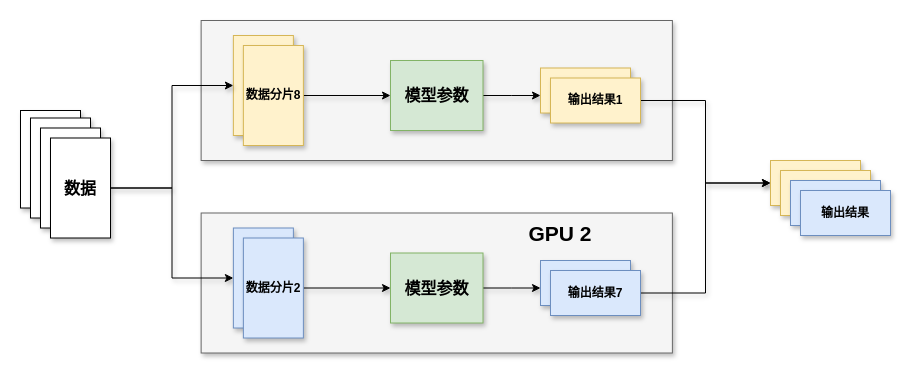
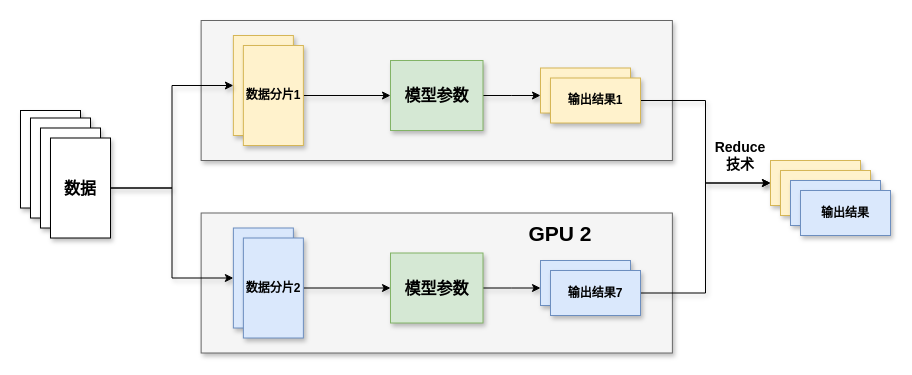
- <mxCell id="6" value="&lt;b&gt;&lt;span&gt;数据分片8&lt;/span&gt;&lt;/b&gt;" style="rounded=0;whiteSpace=wrap;html=1;fillColor=#fff2cc;strokeColor=#d6b656;fontStyle=0;shadow=1;" parent="1" vertex="1"><mxGeometry x="242.88" y="45" width="60" height="100" as="geometry" /></mxCell>
+ <mxCell id="6" value="&lt;b&gt;&lt;span&gt;数据分片1&lt;/span&gt;&lt;/b&gt;" style="rounded=0;whiteSpace=wrap;html=1;fillColor=#fff2cc;strokeColor=#d6b656;fontStyle=0;shadow=1;" parent="1" vertex="1"><mxGeometry x="242.88" y="45" width="60" height="100" as="geometry" /></mxCell>
+ <mxCell id="31" value="&lt;font style=&quot;font-size: 14px;&quot;&gt;&lt;b&gt;&lt;font&gt;Reduce技术&lt;/font&gt;&lt;/b&gt;&lt;/font&gt;" style="text;html=1;align=center;verticalAlign=middle;whiteSpace=wrap;rounded=0;" vertex="1" parent="1"><mxGeometry x="710" y="140" width="60" height="30" as="geometry" /></mxCell>
